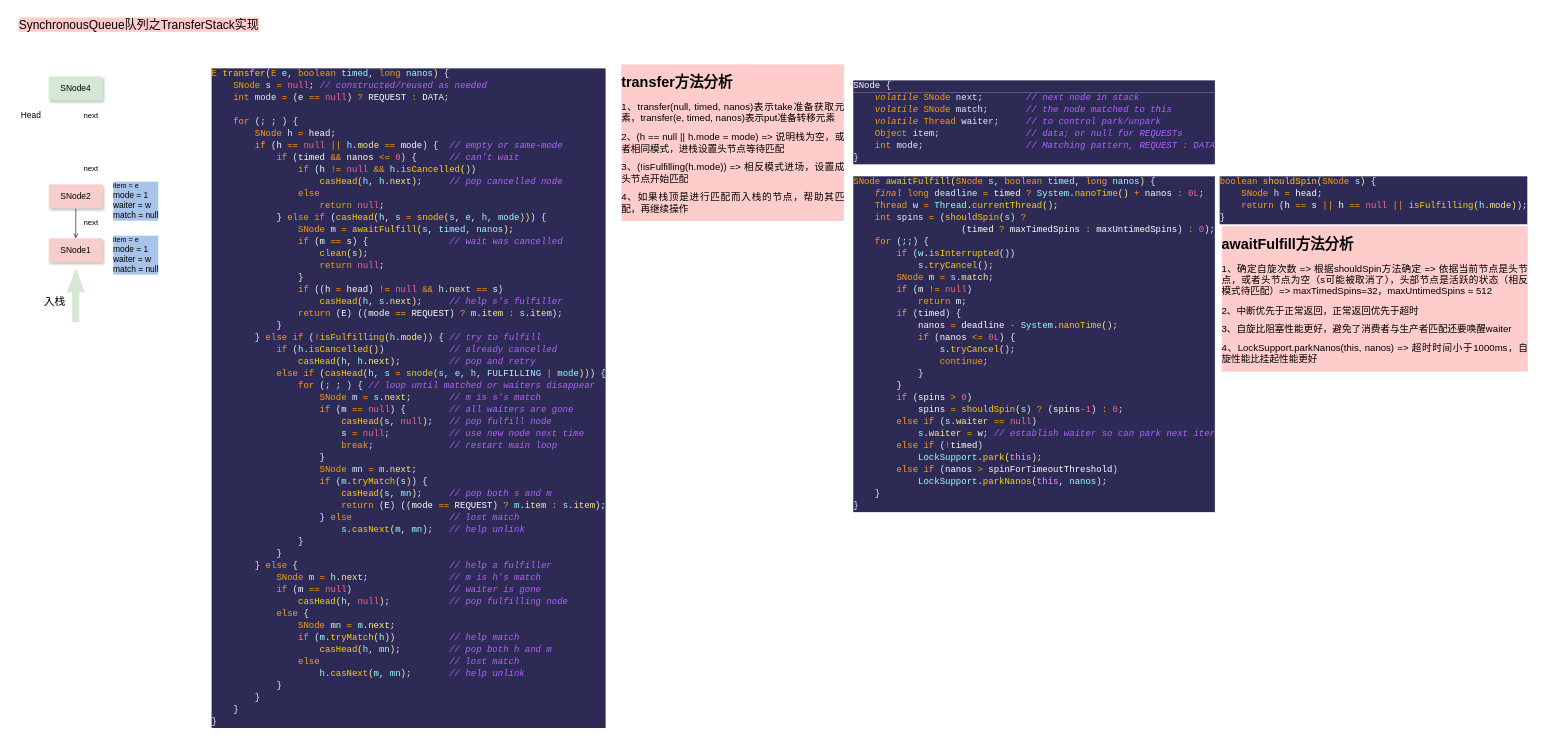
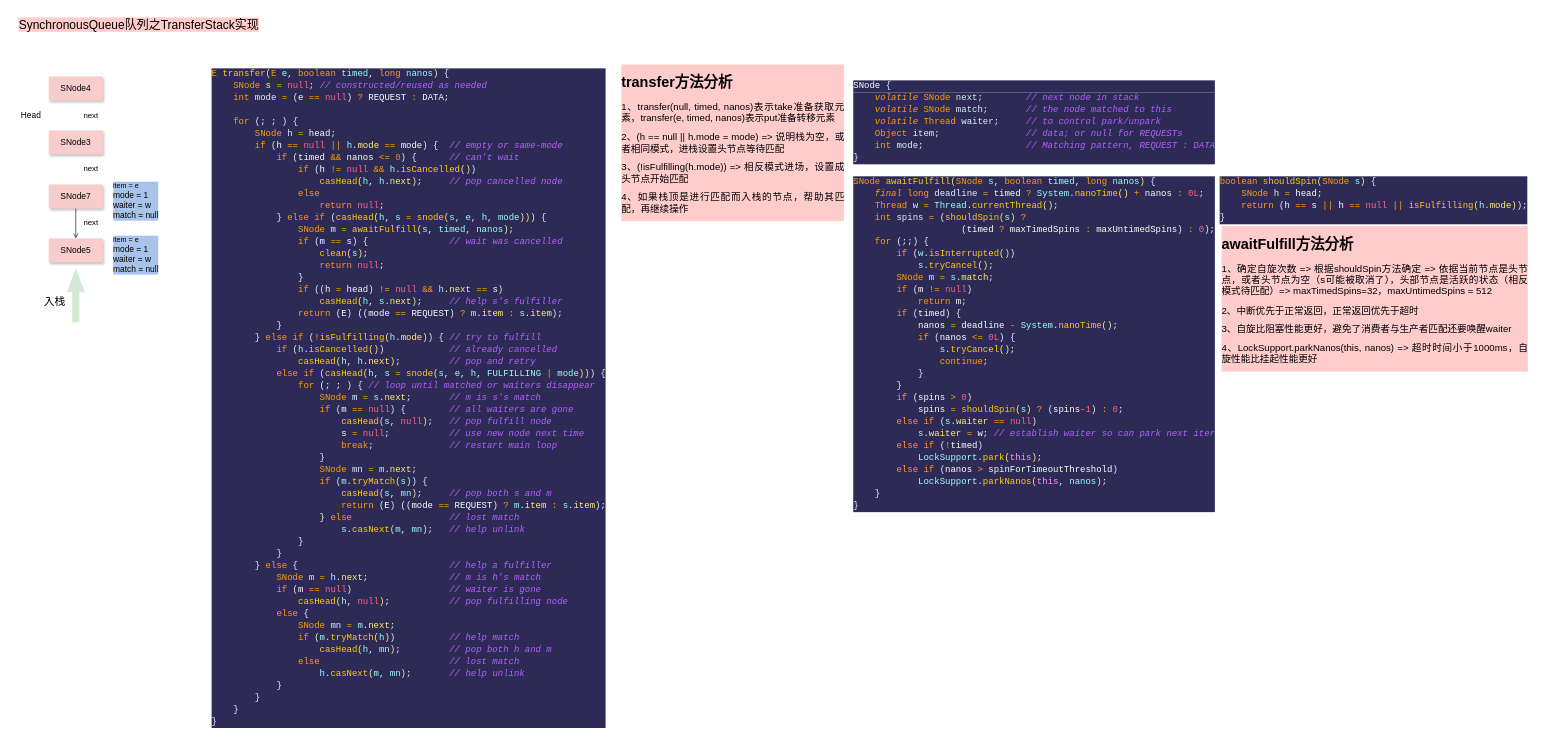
- <mxCell id="14" value="&lt;font style=&quot;font-size: 14px;&quot;&gt;SNode4&lt;/font&gt;" style="rounded=0;whiteSpace=wrap;html=1;shadow=1;fillColor=#d5e8d4;strokeColor=none;" parent="1" vertex="1"><mxGeometry x="80" y="127" width="90" height="40" as="geometry" /></mxCell>
+ <mxCell id="14" value="&lt;font style=&quot;font-size: 14px;&quot;&gt;SNode4&lt;/font&gt;" style="rounded=0;whiteSpace=wrap;html=1;shadow=1;fillColor=#f8cecc;strokeColor=none;" parent="1" vertex="1"><mxGeometry x="80" y="127" width="90" height="40" as="geometry" /></mxCell>
+ <mxCell id="8" value="&lt;font style=&quot;font-size: 14px;&quot;&gt;SNode3&lt;/font&gt;" style="rounded=0;whiteSpace=wrap;html=1;shadow=1;fillColor=#f8cecc;strokeColor=none;" parent="1" vertex="1"><mxGeometry x="80" y="217" width="90" height="40" as="geometry" /></mxCell>
- <mxCell id="7" value="&lt;font style=&quot;font-size: 14px;&quot;&gt;SNode2&lt;/font&gt;" style="rounded=0;whiteSpace=wrap;html=1;shadow=1;glass=0;fillColor=#f8cecc;strokeColor=none;" parent="1" vertex="1"><mxGeometry x="80" y="307" width="90" height="40" as="geometry" /></mxCell>
+ <mxCell id="7" value="&lt;font style=&quot;font-size: 14px;&quot;&gt;SNode7&lt;/font&gt;" style="rounded=0;whiteSpace=wrap;html=1;shadow=1;glass=0;fillColor=#f8cecc;strokeColor=none;" parent="1" vertex="1"><mxGeometry x="80" y="307" width="90" height="40" as="geometry" /></mxCell>
- <mxCell id="2" value="&lt;font style=&quot;font-size: 14px;&quot;&gt;SNode1&lt;/font&gt;" style="rounded=0;whiteSpace=wrap;html=1;shadow=1;fillColor=#f8cecc;strokeColor=none;" parent="1" vertex="1"><mxGeometry x="80" y="397" width="90" height="40" as="geometry" /></mxCell>
+ <mxCell id="2" value="&lt;font style=&quot;font-size: 14px;&quot;&gt;SNode5&lt;/font&gt;" style="rounded=0;whiteSpace=wrap;html=1;shadow=1;fillColor=#f8cecc;strokeColor=none;" parent="1" vertex="1"><mxGeometry x="80" y="397" width="90" height="40" as="geometry" /></mxCell>
